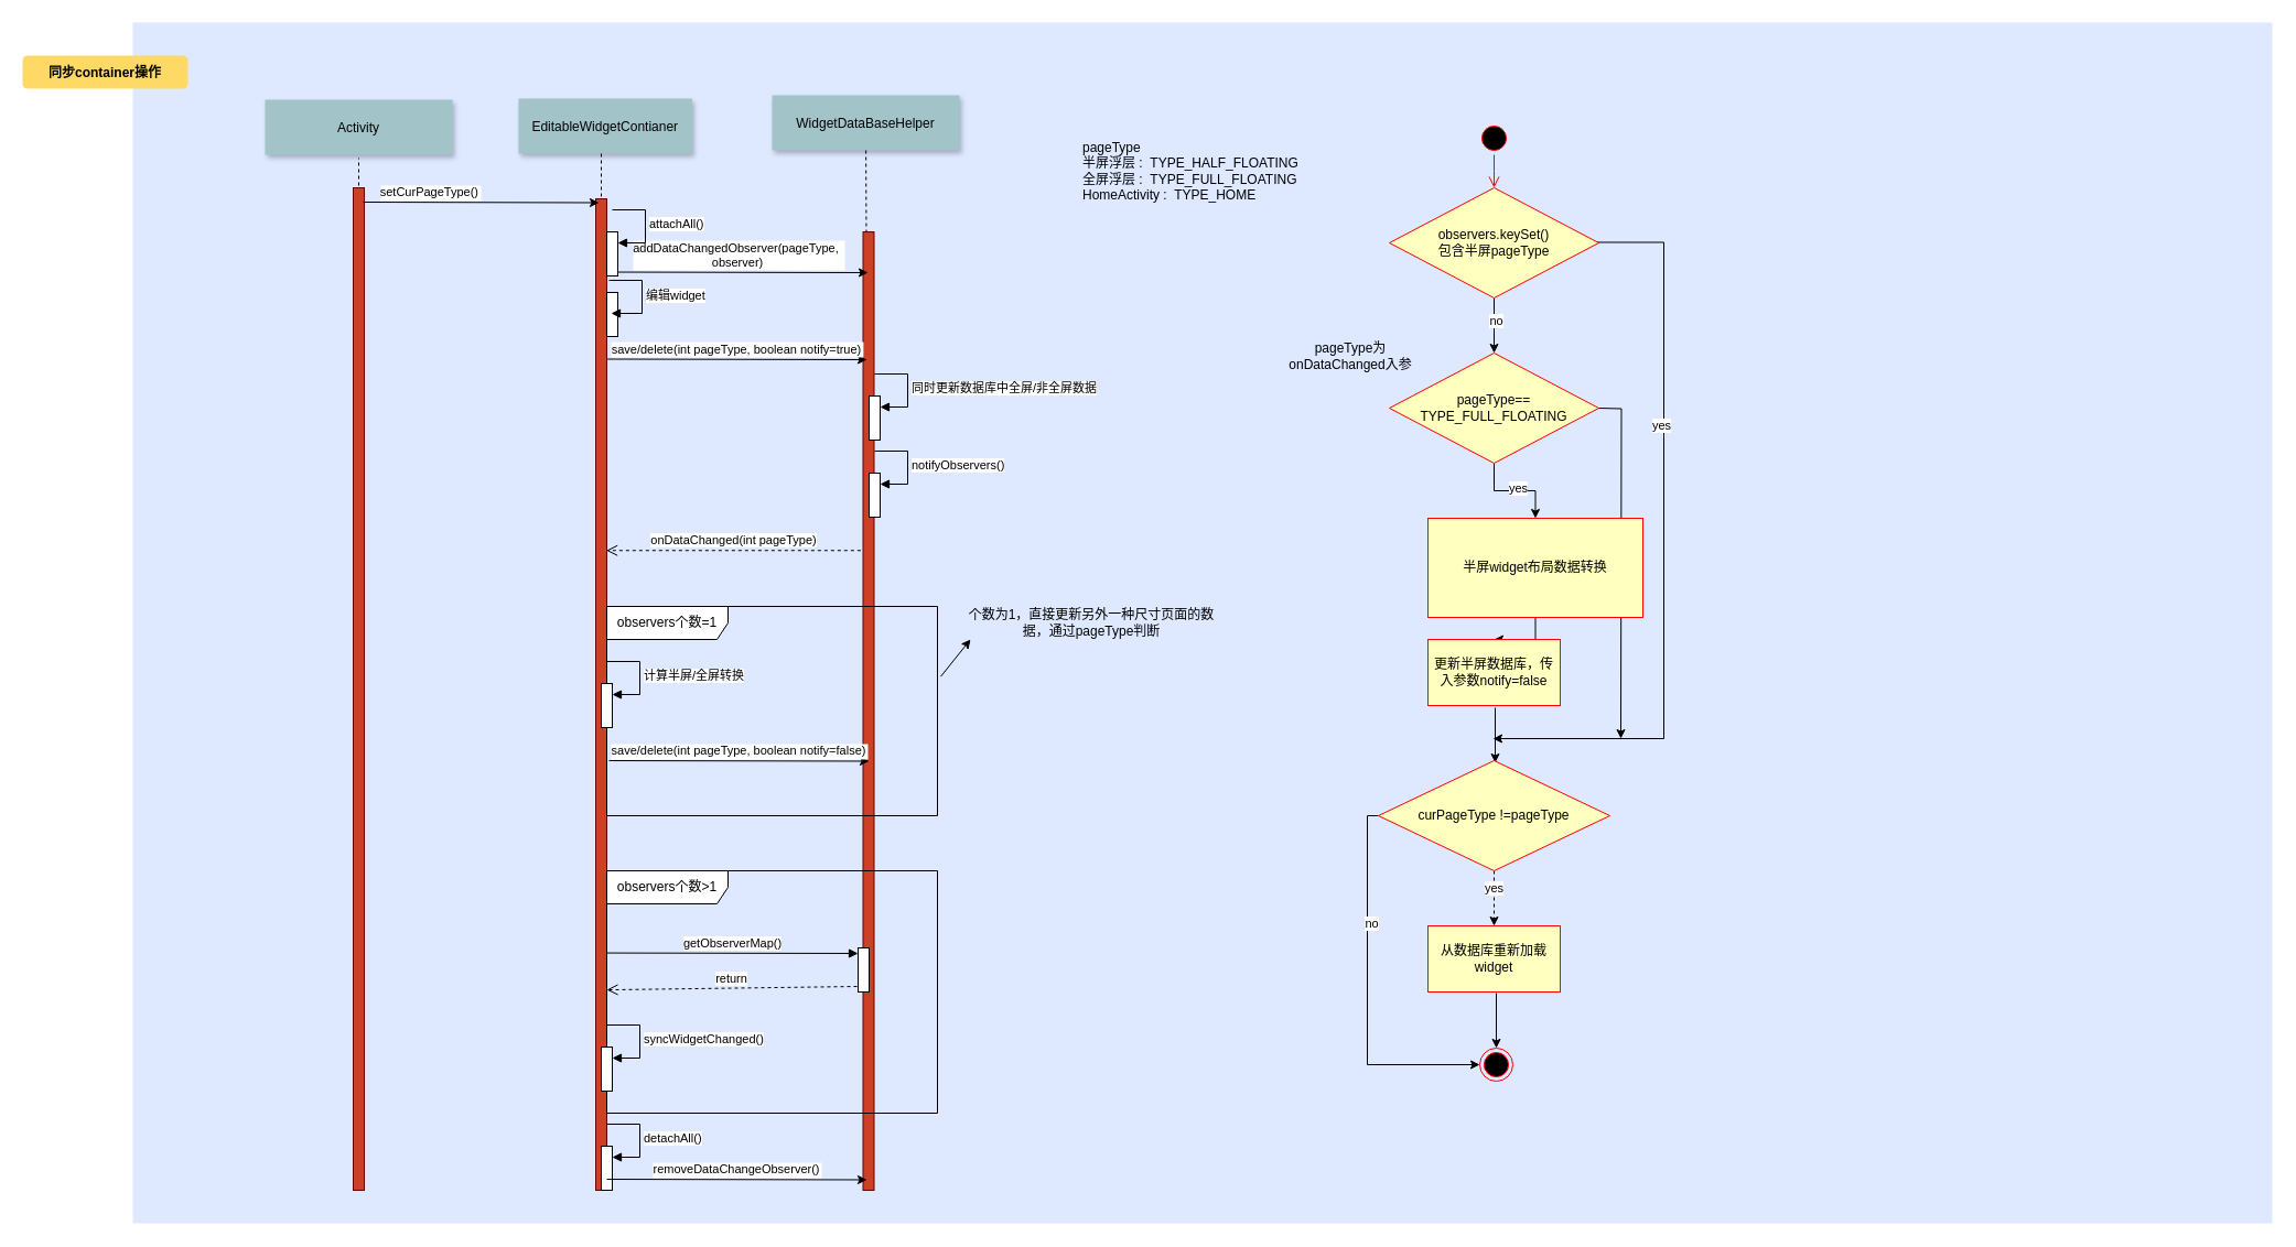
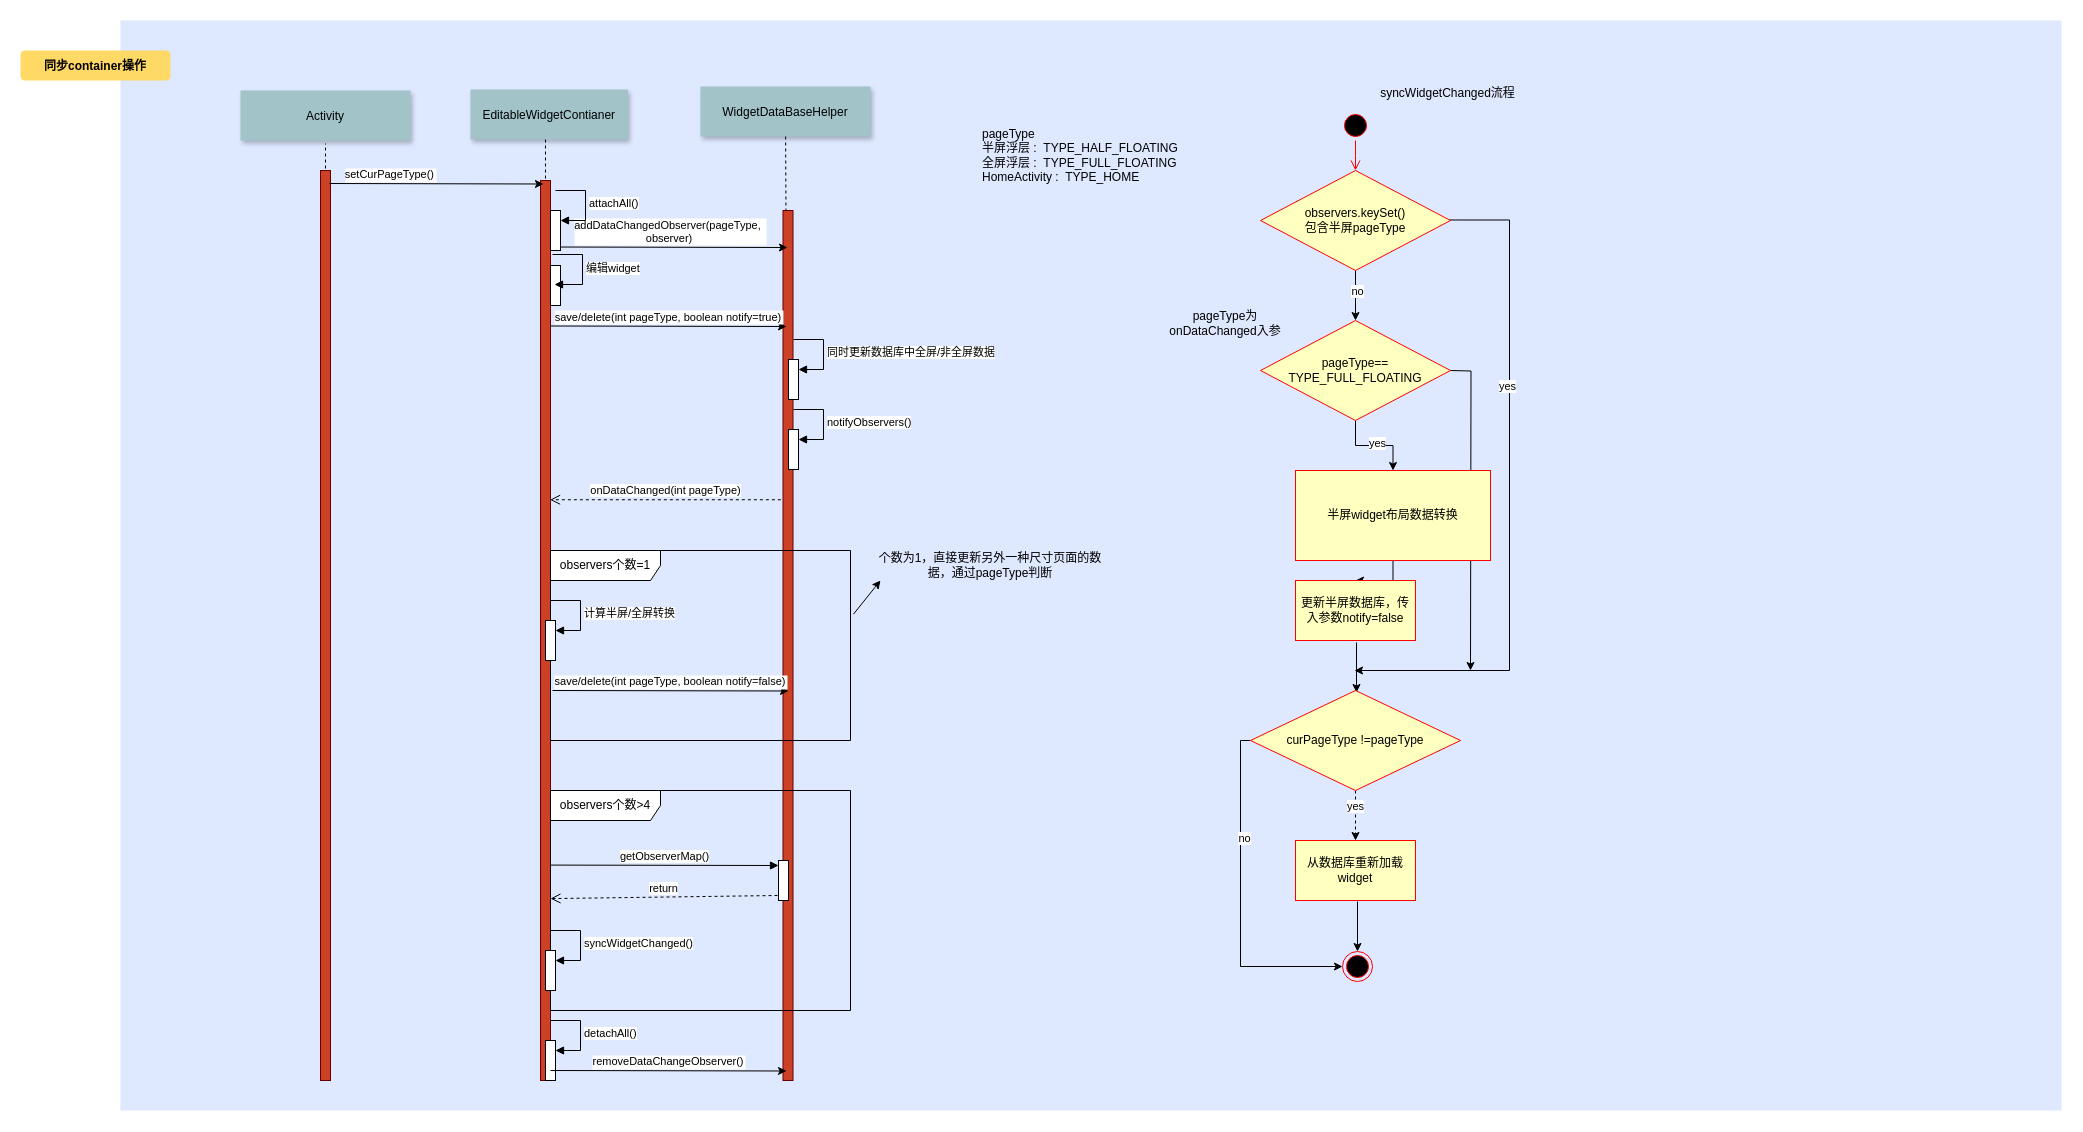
+ <mxCell id="63" value="syncWidgetChanged流程" style="text;html=1;align=center;verticalAlign=middle;whiteSpace=wrap;rounded=0;" vertex="1" parent="1"><mxGeometry x="1360" y="75" width="175" height="35" as="geometry" /></mxCell>
- <mxCell id="23" value="observers个数&amp;gt;1" style="shape=umlFrame;whiteSpace=wrap;html=1;pointerEvents=0;width=110;height=30;" vertex="1" parent="1"><mxGeometry x="550" y="790" width="300" height="220" as="geometry" /></mxCell>
+ <mxCell id="23" value="observers个数&amp;gt;4" style="shape=umlFrame;whiteSpace=wrap;html=1;pointerEvents=0;width=110;height=30;" vertex="1" parent="1"><mxGeometry x="550" y="790" width="300" height="220" as="geometry" /></mxCell>
